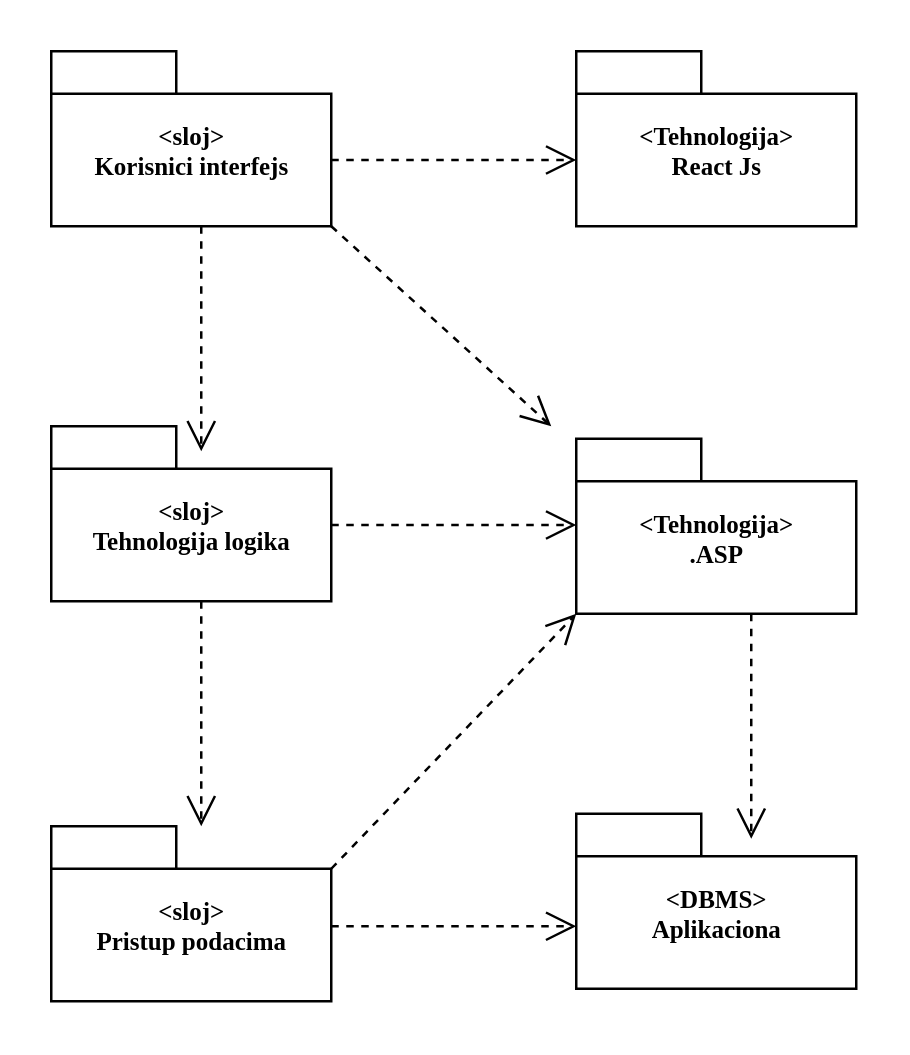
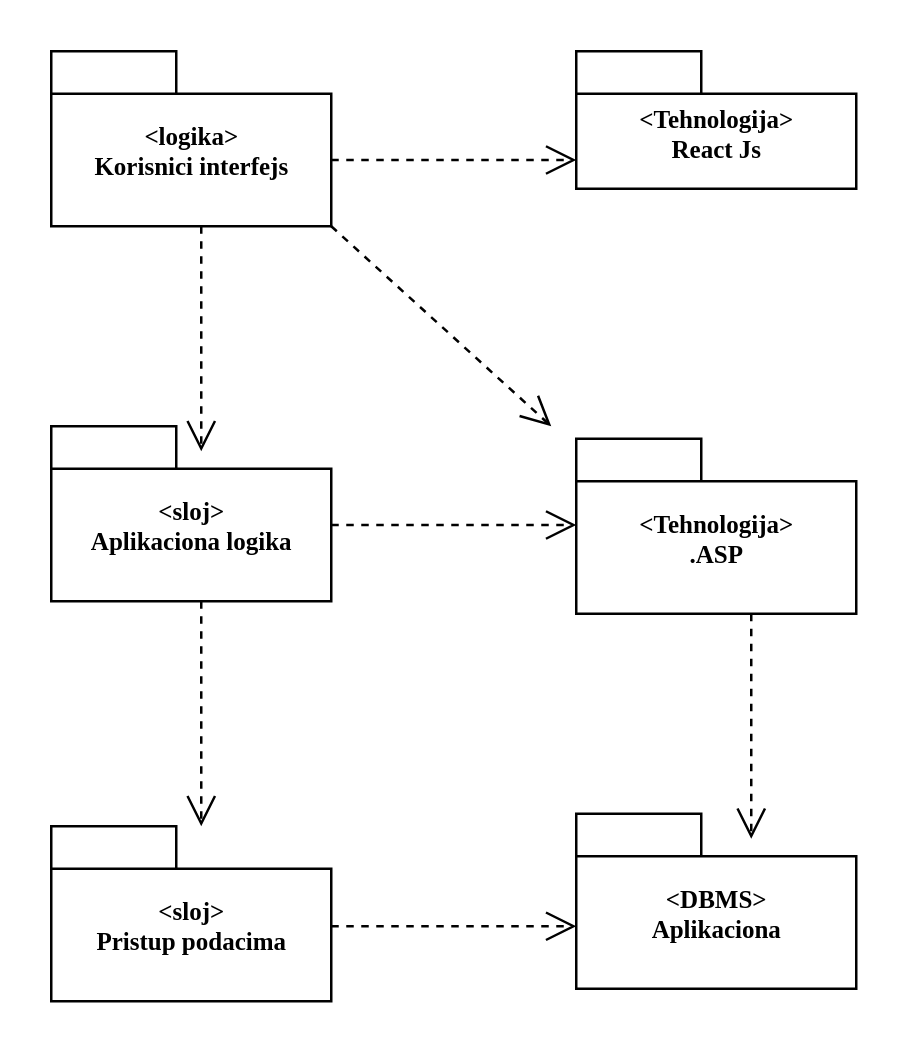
- <mxCell id="4" value="&amp;lt;Tehnologija&amp;gt;&lt;div&gt;React Js&lt;/div&gt;" style="shape=folder;fontStyle=1;spacingTop=10;tabWidth=50;tabHeight=17;tabPosition=left;html=1;rounded=0;shadow=0;comic=0;labelBackgroundColor=none;strokeColor=#000000;strokeWidth=1;fillColor=#ffffff;fontFamily=Verdana;fontSize=10;fontColor=#000000;align=center;" vertex="1" parent="1"><mxGeometry x="230" y="20" width="112" height="70" as="geometry" /></mxCell>
+ <mxCell id="4" value="&amp;lt;Tehnologija&amp;gt;&lt;div&gt;React Js&lt;/div&gt;" style="shape=folder;fontStyle=1;spacingTop=10;tabWidth=50;tabHeight=17;tabPosition=left;html=1;rounded=0;shadow=0;comic=0;labelBackgroundColor=none;strokeColor=#000000;strokeWidth=1;fillColor=#ffffff;fontFamily=Verdana;fontSize=10;fontColor=#000000;align=center;" vertex="1" parent="1"><mxGeometry x="230" y="20" width="112" height="55" as="geometry" /></mxCell>
- <mxCell id="3" value="&amp;lt;sloj&amp;gt;&lt;div&gt;Korisnici interfejs&lt;/div&gt;" style="shape=folder;fontStyle=1;spacingTop=10;tabWidth=50;tabHeight=17;tabPosition=left;html=1;rounded=0;shadow=0;comic=0;labelBackgroundColor=none;strokeColor=#000000;strokeWidth=1;fillColor=#ffffff;fontFamily=Verdana;fontSize=10;fontColor=#000000;align=center;" parent="1" vertex="1"><mxGeometry x="20" y="20" width="112" height="70" as="geometry" /></mxCell>
+ <mxCell id="3" value="&amp;lt;logika&amp;gt;&lt;div&gt;Korisnici interfejs&lt;/div&gt;" style="shape=folder;fontStyle=1;spacingTop=10;tabWidth=50;tabHeight=17;tabPosition=left;html=1;rounded=0;shadow=0;comic=0;labelBackgroundColor=none;strokeColor=#000000;strokeWidth=1;fillColor=#ffffff;fontFamily=Verdana;fontSize=10;fontColor=#000000;align=center;" parent="1" vertex="1"><mxGeometry x="20" y="20" width="112" height="70" as="geometry" /></mxCell>
- <mxCell id="5" value="&amp;lt;sloj&amp;gt;&lt;div&gt;Tehnologija logika&lt;/div&gt;" style="shape=folder;fontStyle=1;spacingTop=10;tabWidth=50;tabHeight=17;tabPosition=left;html=1;rounded=0;shadow=0;comic=0;labelBackgroundColor=none;strokeColor=#000000;strokeWidth=1;fillColor=#ffffff;fontFamily=Verdana;fontSize=10;fontColor=#000000;align=center;" vertex="1" parent="1"><mxGeometry x="20" y="170" width="112" height="70" as="geometry" /></mxCell>
+ <mxCell id="5" value="&amp;lt;sloj&amp;gt;&lt;div&gt;Aplikaciona logika&lt;/div&gt;" style="shape=folder;fontStyle=1;spacingTop=10;tabWidth=50;tabHeight=17;tabPosition=left;html=1;rounded=0;shadow=0;comic=0;labelBackgroundColor=none;strokeColor=#000000;strokeWidth=1;fillColor=#ffffff;fontFamily=Verdana;fontSize=10;fontColor=#000000;align=center;" vertex="1" parent="1"><mxGeometry x="20" y="170" width="112" height="70" as="geometry" /></mxCell>
- <mxCell id="13" style="edgeStyle=none;rounded=0;html=1;dashed=1;labelBackgroundColor=none;startFill=0;endArrow=open;endFill=0;endSize=10;fontFamily=Verdana;fontSize=10;exitX=0;exitY=0;exitDx=112;exitDy=17;exitPerimeter=0;entryX=0;entryY=0;entryDx=0;entryDy=70;entryPerimeter=0;" edge="1" parent="1" source="7" target="6"><mxGeometry relative="1" as="geometry"><mxPoint x="180" y="310" as="sourcePoint" /><mxPoint x="180" y="400" as="targetPoint" /></mxGeometry></mxCell>
